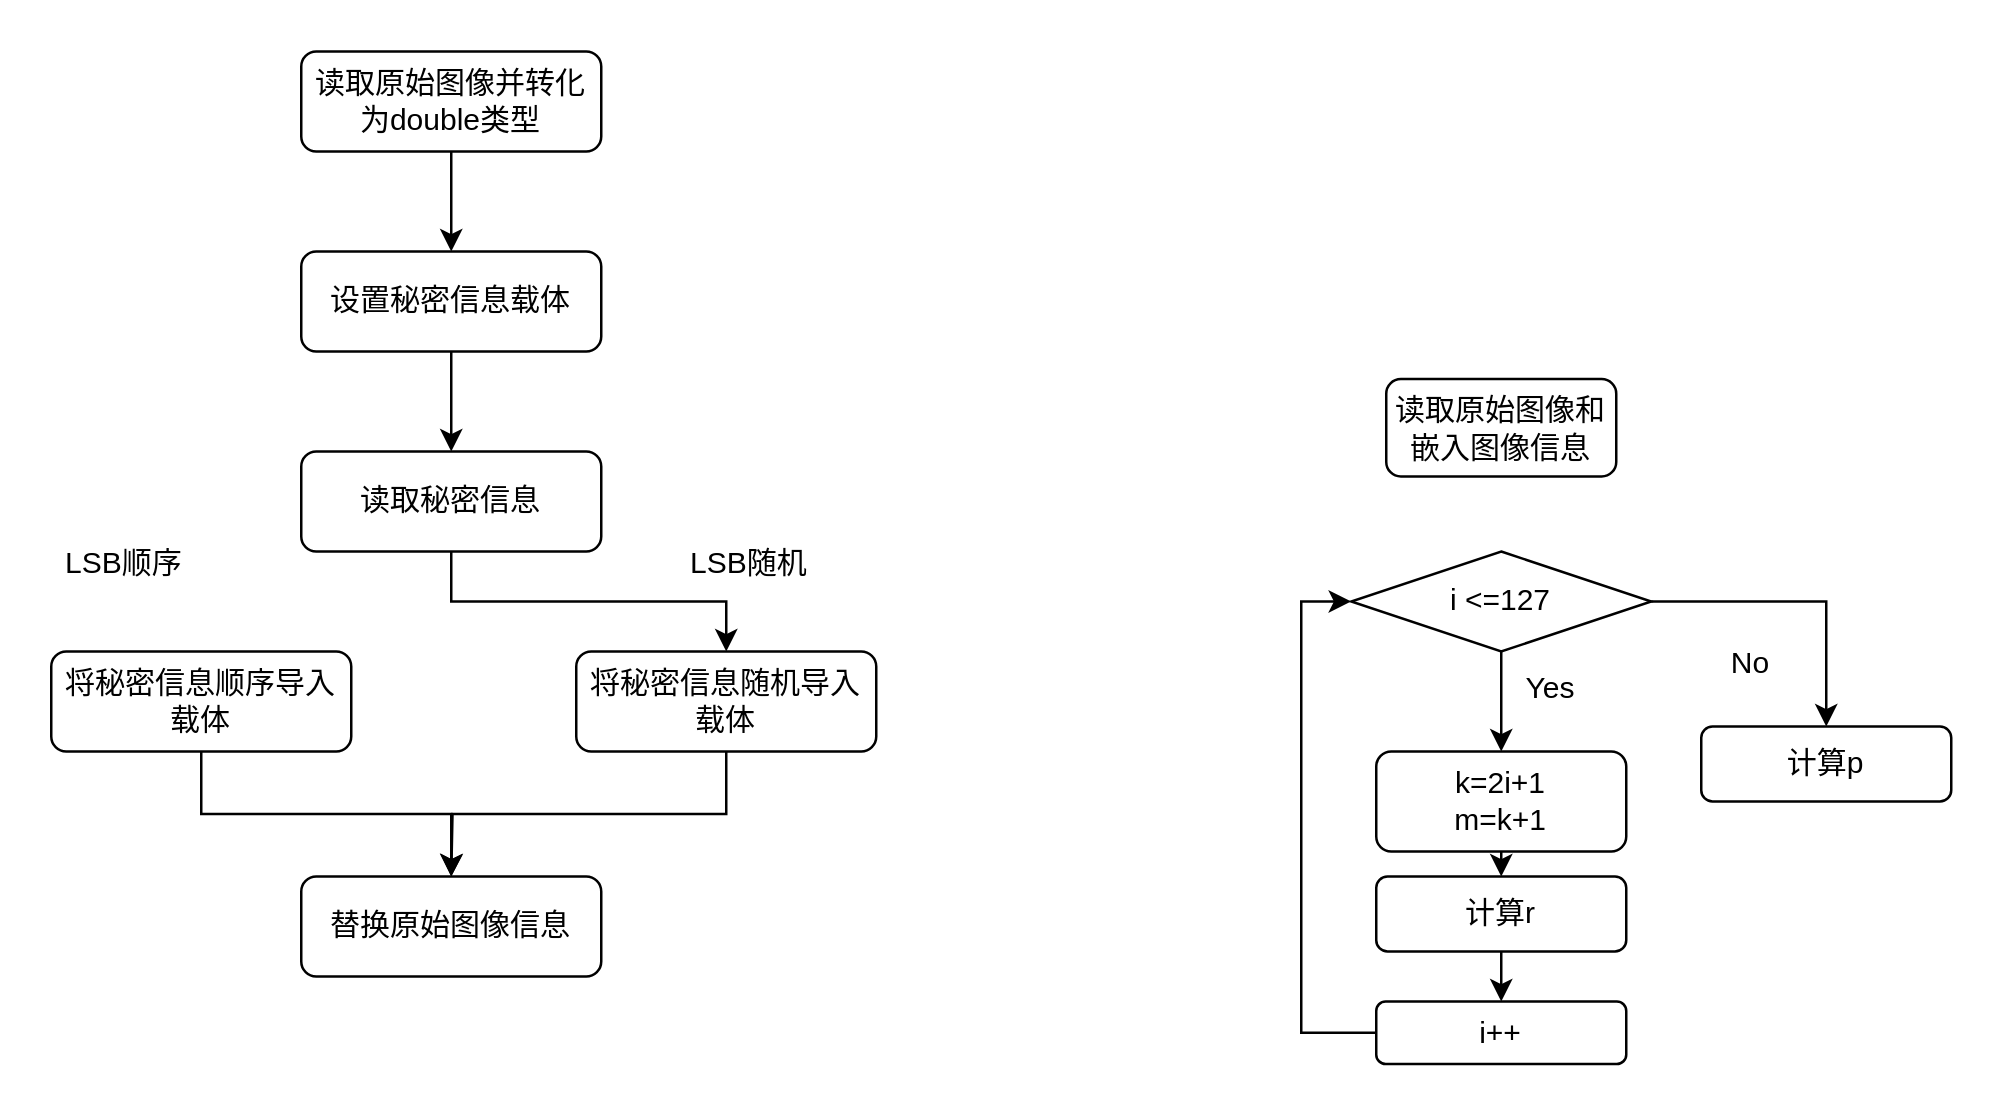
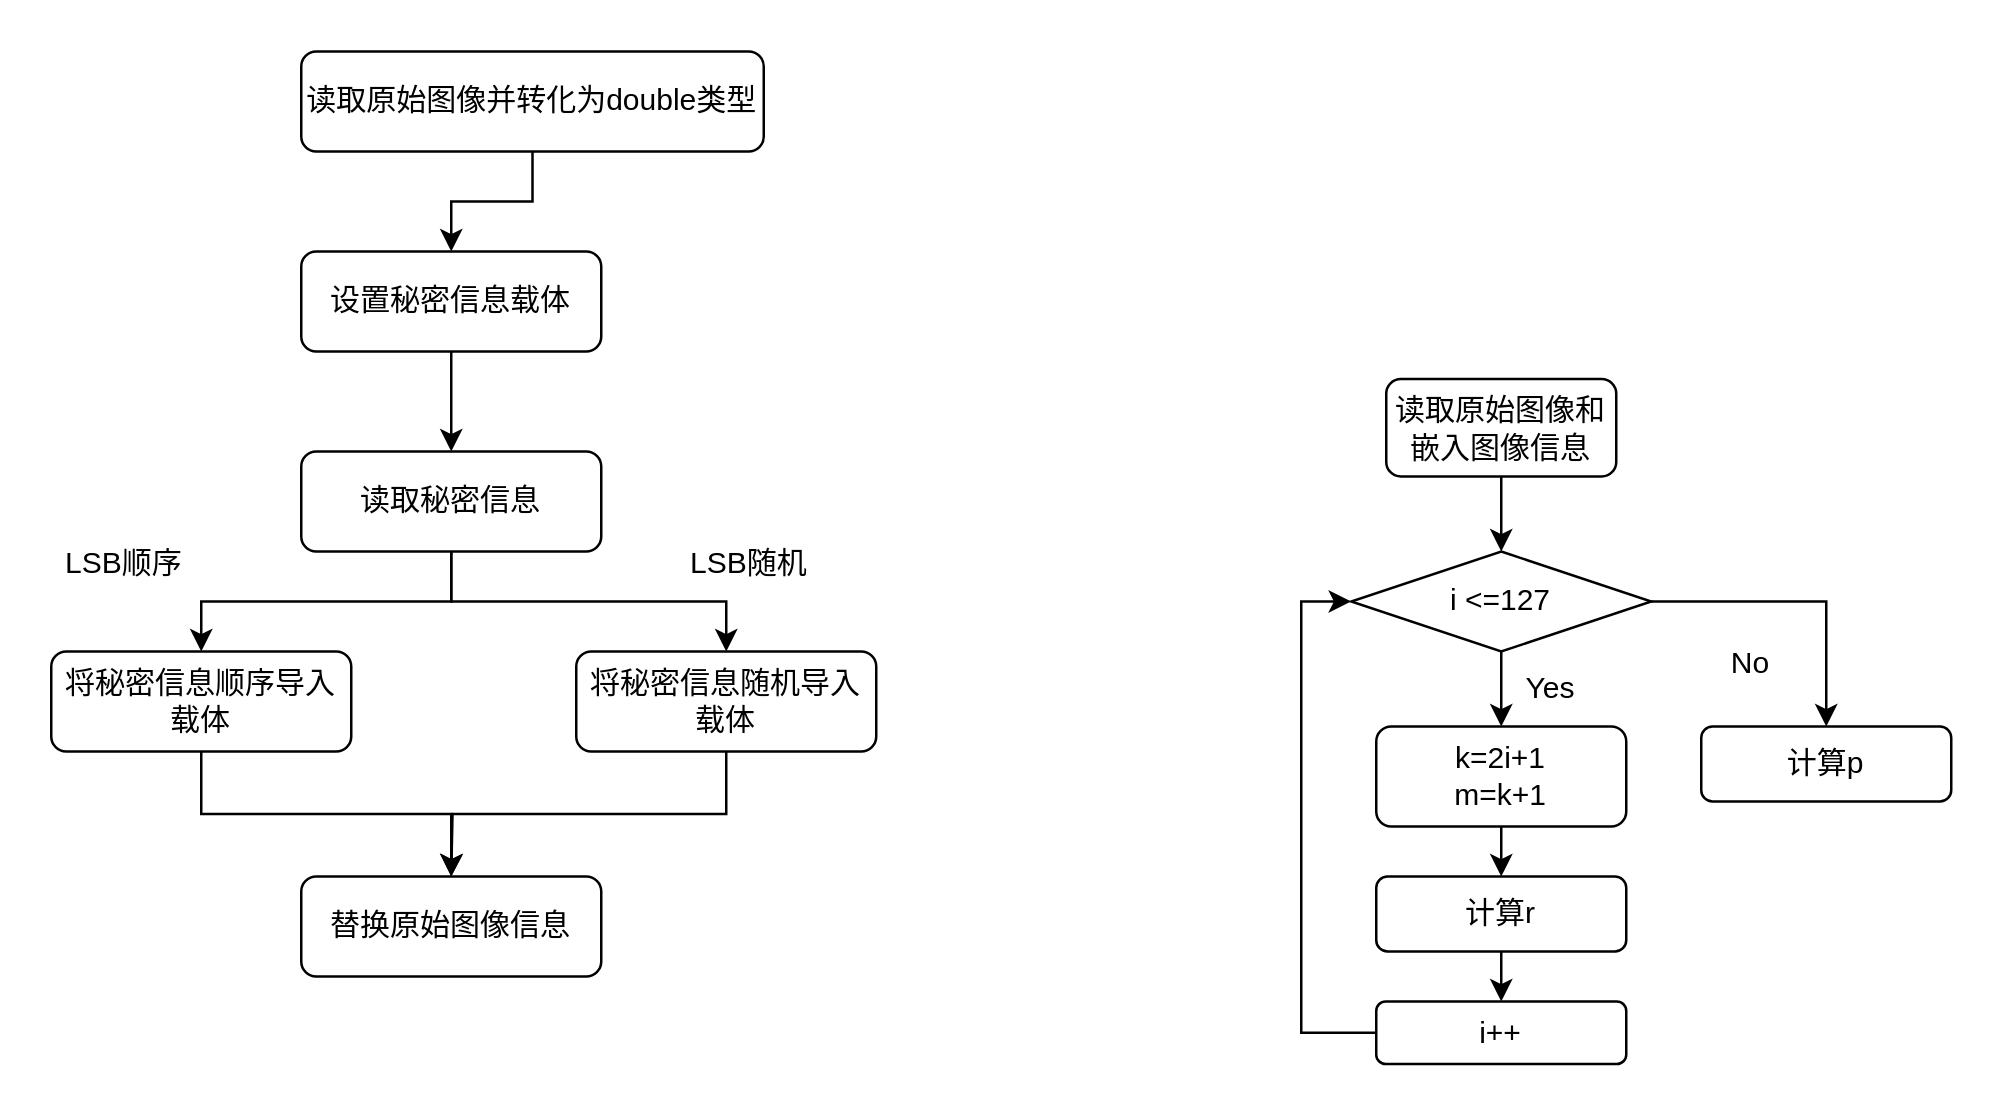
- <mxCell id="3" value="读取原始图像并转化为double类型" style="rounded=1;whiteSpace=wrap;html=1;fontSize=12;glass=0;strokeWidth=1;shadow=0;" parent="1" vertex="1"><mxGeometry x="120" y="20" width="120" height="40" as="geometry" /></mxCell>
+ <mxCell id="3" value="读取原始图像并转化为double类型" style="rounded=1;whiteSpace=wrap;html=1;fontSize=12;glass=0;strokeWidth=1;shadow=0;" parent="1" vertex="1"><mxGeometry x="120" y="20" width="185" height="40" as="geometry" /></mxCell>
+ <mxCell id="28" style="edgeStyle=orthogonalEdgeStyle;rounded=0;orthogonalLoop=1;jettySize=auto;html=1;exitX=0.5;exitY=1;exitDx=0;exitDy=0;entryX=0.5;entryY=0;entryDx=0;entryDy=0;" edge="1" parent="1" source="29" target="18"><mxGeometry relative="1" as="geometry" /></mxCell>
+ <mxCell id="6" style="edgeStyle=orthogonalEdgeStyle;rounded=0;orthogonalLoop=1;jettySize=auto;html=1;exitX=0.5;exitY=1;exitDx=0;exitDy=0;entryX=0.5;entryY=0;entryDx=0;entryDy=0;" edge="1" parent="1" source="8" target="10"><mxGeometry relative="1" as="geometry"><Array as="points"><mxPoint x="180" y="240" /><mxPoint x="80" y="240" /></Array></mxGeometry></mxCell>
- <mxCell id="22" value="k=2i+1&lt;br&gt;m=k+1" style="rounded=1;whiteSpace=wrap;html=1;" vertex="1" parent="1"><mxGeometry x="550" y="300" width="100" height="40" as="geometry" /></mxCell>
+ <mxCell id="22" value="k=2i+1&lt;br&gt;m=k+1" style="rounded=1;whiteSpace=wrap;html=1;" vertex="1" parent="1"><mxGeometry x="550" y="290" width="100" height="40" as="geometry" /></mxCell>
